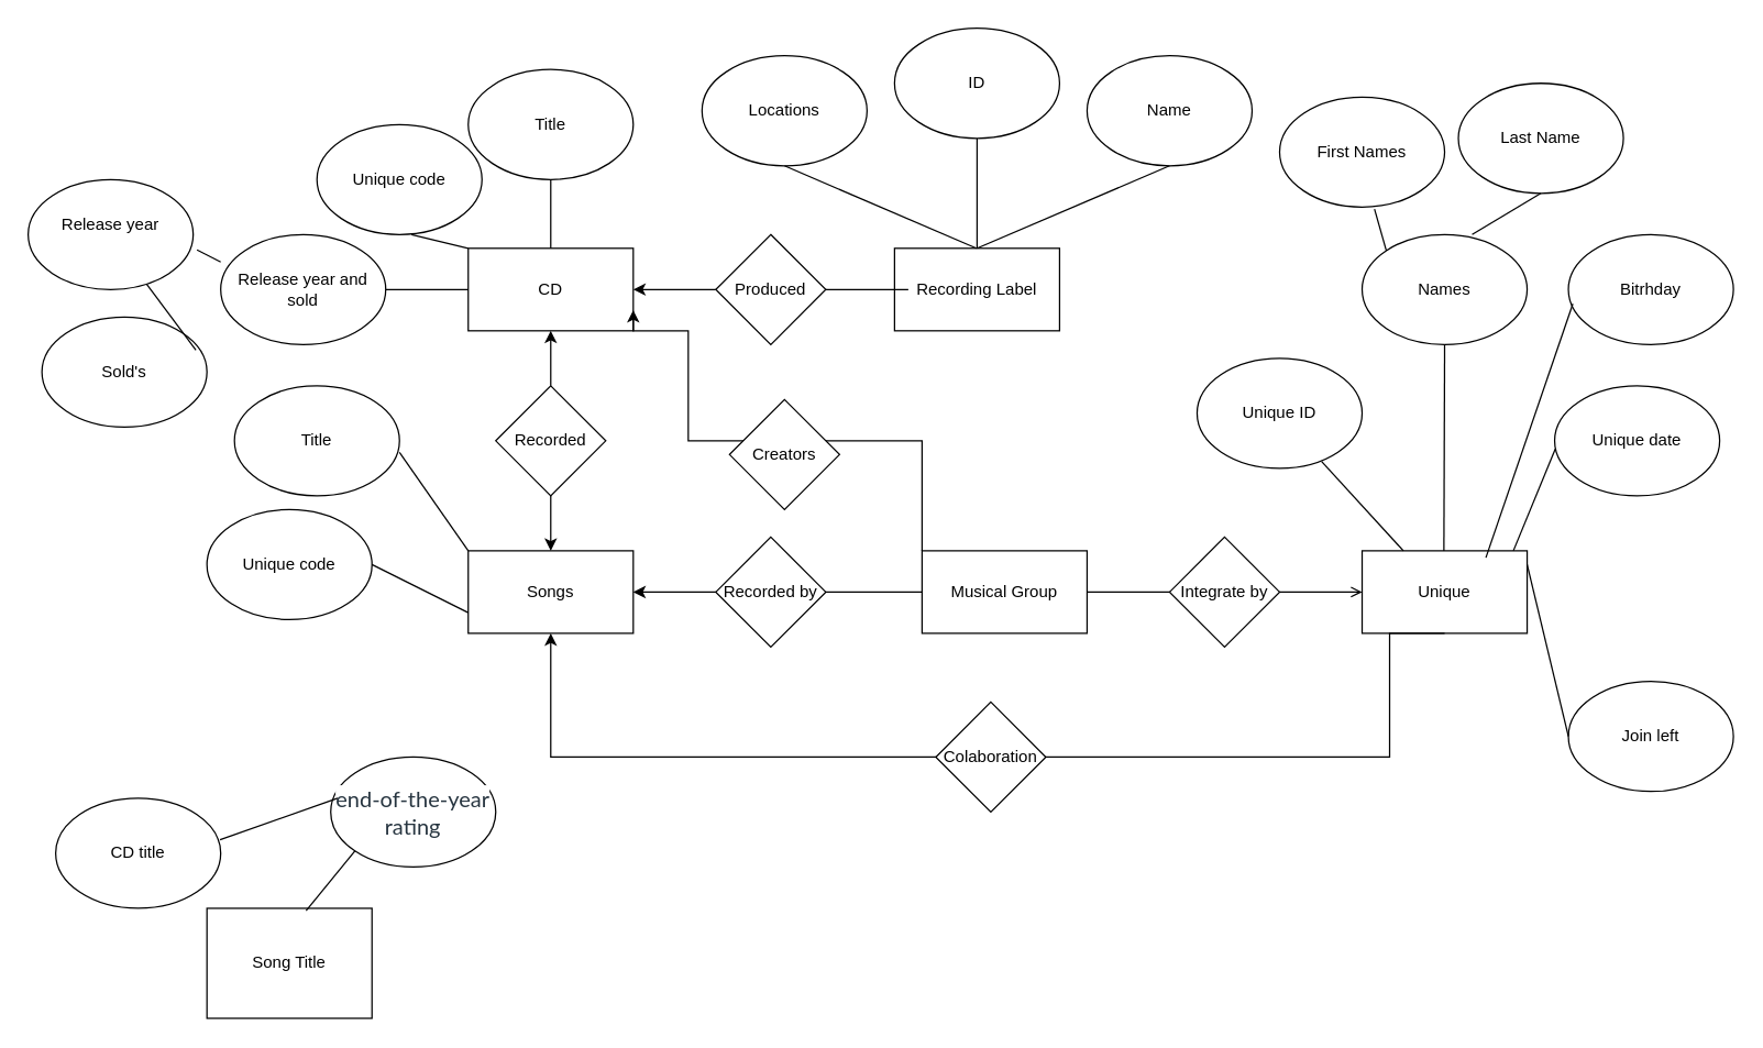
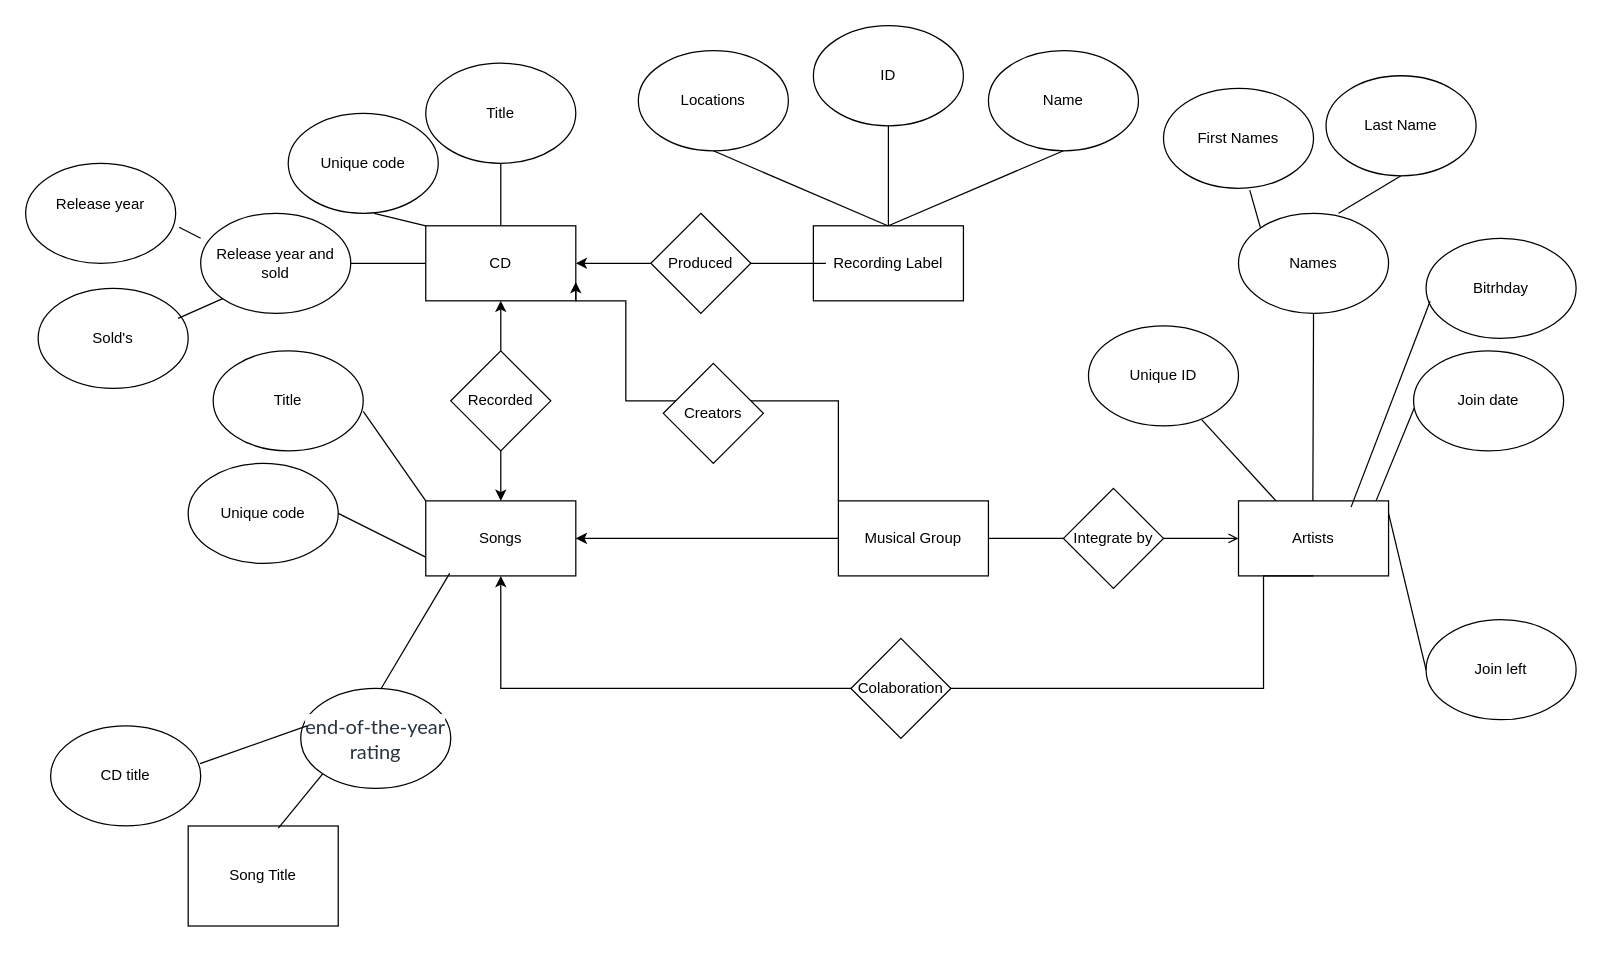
- <mxCell id="57" value="Bitrhday" style="ellipse;whiteSpace=wrap;html=1;" vertex="1" parent="1"><mxGeometry x="1140" y="170" width="120" height="80" as="geometry" /></mxCell>
+ <mxCell id="57" value="Bitrhday" style="ellipse;whiteSpace=wrap;html=1;" vertex="1" parent="1"><mxGeometry x="1140" y="190" width="120" height="80" as="geometry" /></mxCell>
- <mxCell id="26" value="" style="endArrow=none;html=1;rounded=0;exitX=0.933;exitY=0.3;exitDx=0;exitDy=0;exitPerimeter=0;" edge="1" parent="1" source="19" target="18"><mxGeometry width="50" height="50" relative="1" as="geometry"><mxPoint x="153" y="191" as="sourcePoint" /><mxPoint x="170" y="200" as="targetPoint" /></mxGeometry></mxCell>
+ <mxCell id="26" value="" style="endArrow=none;html=1;rounded=0;exitX=0.933;exitY=0.3;exitDx=0;exitDy=0;exitPerimeter=0;entryX=0;entryY=1;entryDx=0;entryDy=0;" edge="1" parent="1" source="19" target="16"><mxGeometry width="50" height="50" relative="1" as="geometry"><mxPoint x="153" y="191" as="sourcePoint" /><mxPoint x="170" y="200" as="targetPoint" /></mxGeometry></mxCell>
- <mxCell id="53" value="Unique date" style="ellipse;whiteSpace=wrap;html=1;" vertex="1" parent="1"><mxGeometry x="1130" y="280" width="120" height="80" as="geometry" /></mxCell>
+ <mxCell id="53" value="Join date" style="ellipse;whiteSpace=wrap;html=1;" vertex="1" parent="1"><mxGeometry x="1130" y="280" width="120" height="80" as="geometry" /></mxCell>
- <mxCell id="40" value="Recorded by" style="rhombus;whiteSpace=wrap;html=1;rounded=0;" vertex="1" parent="1"><mxGeometry x="520" y="390" width="80" height="80" as="geometry" /></mxCell>
- <mxCell id="42" value="Unique" style="whiteSpace=wrap;html=1;rounded=0;" vertex="1" parent="1"><mxGeometry x="990" y="400" width="120" height="60" as="geometry" /></mxCell>
+ <mxCell id="42" value="Artists" style="whiteSpace=wrap;html=1;rounded=0;" vertex="1" parent="1"><mxGeometry x="990" y="400" width="120" height="60" as="geometry" /></mxCell>
+ <mxCell id="32" value="" style="endArrow=none;html=1;rounded=0;entryX=0.159;entryY=0.966;entryDx=0;entryDy=0;exitX=0.538;exitY=-0.004;exitDx=0;exitDy=0;exitPerimeter=0;entryPerimeter=0;" edge="1" parent="1" source="31" target="24"><mxGeometry width="50" height="50" relative="1" as="geometry"><mxPoint x="280" y="507" as="sourcePoint" /><mxPoint x="350" y="470" as="targetPoint" /></mxGeometry></mxCell>
